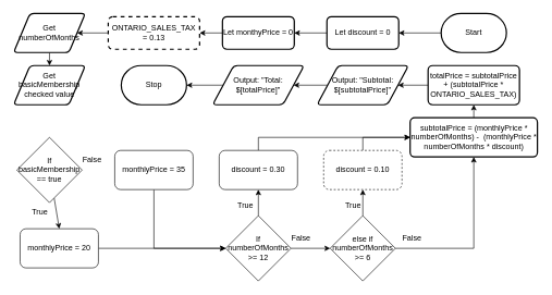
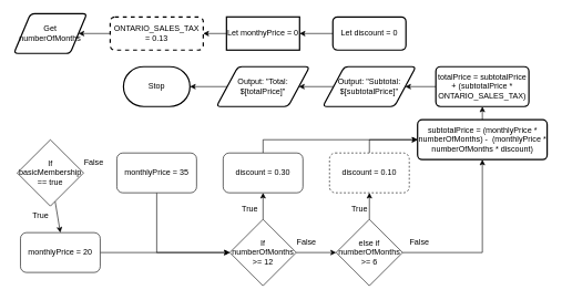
- <mxCell id="11" value="Let monthyPrice = 0" style="rounded=1;whiteSpace=wrap;html=1;absoluteArcSize=1;arcSize=14;strokeWidth=2;" parent="1" vertex="1"><mxGeometry x="340" y="25" width="110" height="50" as="geometry" /></mxCell>
+ <mxCell id="11" value="Let monthyPrice = 0" style="whiteSpace=wrap;html=1;absoluteArcSize=1;arcSize=14;strokeWidth=2;rounded=0;" parent="1" vertex="1"><mxGeometry x="340" y="25" width="110" height="50" as="geometry" /></mxCell>
- <mxCell id="2" style="edgeStyle=none;html=1;entryX=1;entryY=0.5;entryDx=0;entryDy=0;" parent="1" source="3" target="20" edge="1"><mxGeometry relative="1" as="geometry" /></mxCell>
- <mxCell id="3" value="Start" style="strokeWidth=2;html=1;shape=mxgraph.flowchart.terminator;whiteSpace=wrap;" parent="1" vertex="1"><mxGeometry x="675" y="20" width="100" height="60" as="geometry" /></mxCell>
- <mxCell id="5" style="edgeStyle=none;html=1;entryX=0.5;entryY=0;entryDx=0;entryDy=0;" parent="1" source="6" target="7" edge="1"><mxGeometry relative="1" as="geometry" /></mxCell>
- <mxCell id="7" value="Get basicMembership checked value" style="shape=parallelogram;html=1;strokeWidth=2;perimeter=parallelogramPerimeter;whiteSpace=wrap;rounded=1;arcSize=12;size=0.23;" parent="1" vertex="1"><mxGeometry x="20" y="100" width="110" height="60" as="geometry" /></mxCell>
